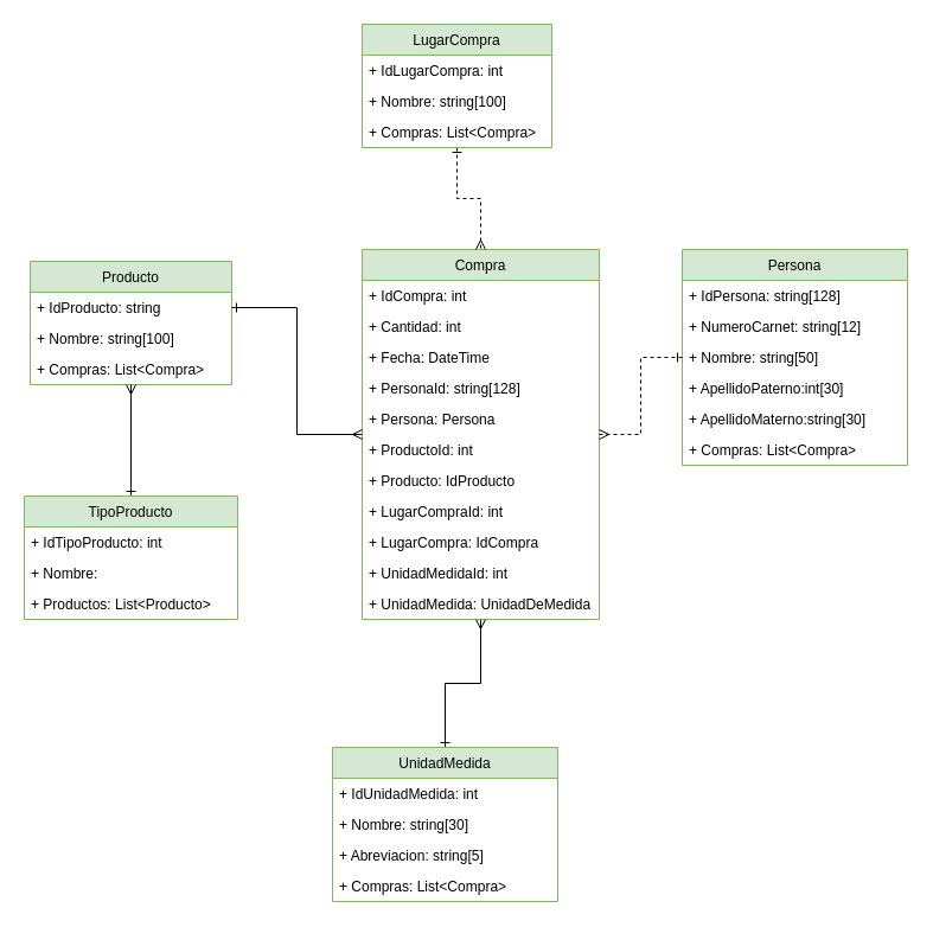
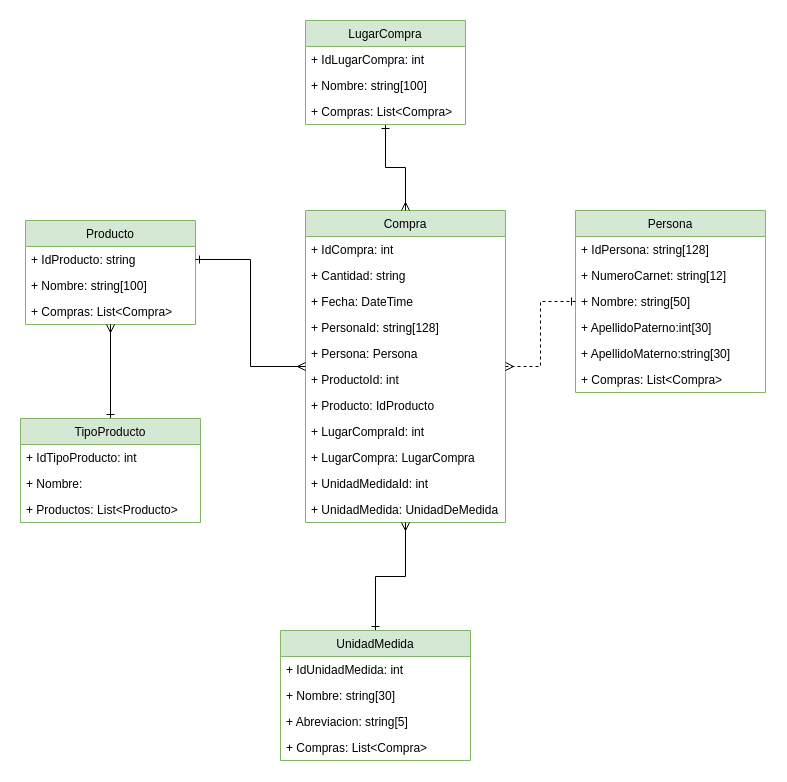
- <mxCell id="31" style="edgeStyle=orthogonalEdgeStyle;rounded=0;orthogonalLoop=1;jettySize=auto;html=1;entryX=0.5;entryY=0;entryDx=0;entryDy=0;startArrow=ERone;startFill=0;endArrow=ERmany;endFill=0;dashed=1;" edge="1" parent="1" source="32" target="13"><mxGeometry relative="1" as="geometry" /></mxCell>
+ <mxCell id="31" style="edgeStyle=orthogonalEdgeStyle;rounded=0;orthogonalLoop=1;jettySize=auto;html=1;entryX=0.5;entryY=0;entryDx=0;entryDy=0;startArrow=ERone;startFill=0;endArrow=ERmany;endFill=0;" edge="1" parent="1" source="32" target="13"><mxGeometry relative="1" as="geometry" /></mxCell>
- <mxCell id="15" value="+ Cantidad: int" style="text;strokeColor=none;fillColor=none;align=left;verticalAlign=top;spacingLeft=4;spacingRight=4;overflow=hidden;rotatable=0;points=[[0,0.5],[1,0.5]];portConstraint=eastwest;" vertex="1" parent="13"><mxGeometry y="52" width="200" height="26" as="geometry" /></mxCell>
+ <mxCell id="15" value="+ Cantidad: string" style="text;strokeColor=none;fillColor=none;align=left;verticalAlign=top;spacingLeft=4;spacingRight=4;overflow=hidden;rotatable=0;points=[[0,0.5],[1,0.5]];portConstraint=eastwest;" vertex="1" parent="13"><mxGeometry y="52" width="200" height="26" as="geometry" /></mxCell>
- <mxCell id="22" value="+ LugarCompra: IdCompra" style="text;strokeColor=none;fillColor=none;align=left;verticalAlign=top;spacingLeft=4;spacingRight=4;overflow=hidden;rotatable=0;points=[[0,0.5],[1,0.5]];portConstraint=eastwest;" vertex="1" parent="13"><mxGeometry y="234" width="200" height="26" as="geometry" /></mxCell>
+ <mxCell id="22" value="+ LugarCompra: LugarCompra" style="text;strokeColor=none;fillColor=none;align=left;verticalAlign=top;spacingLeft=4;spacingRight=4;overflow=hidden;rotatable=0;points=[[0,0.5],[1,0.5]];portConstraint=eastwest;" vertex="1" parent="13"><mxGeometry y="234" width="200" height="26" as="geometry" /></mxCell>
